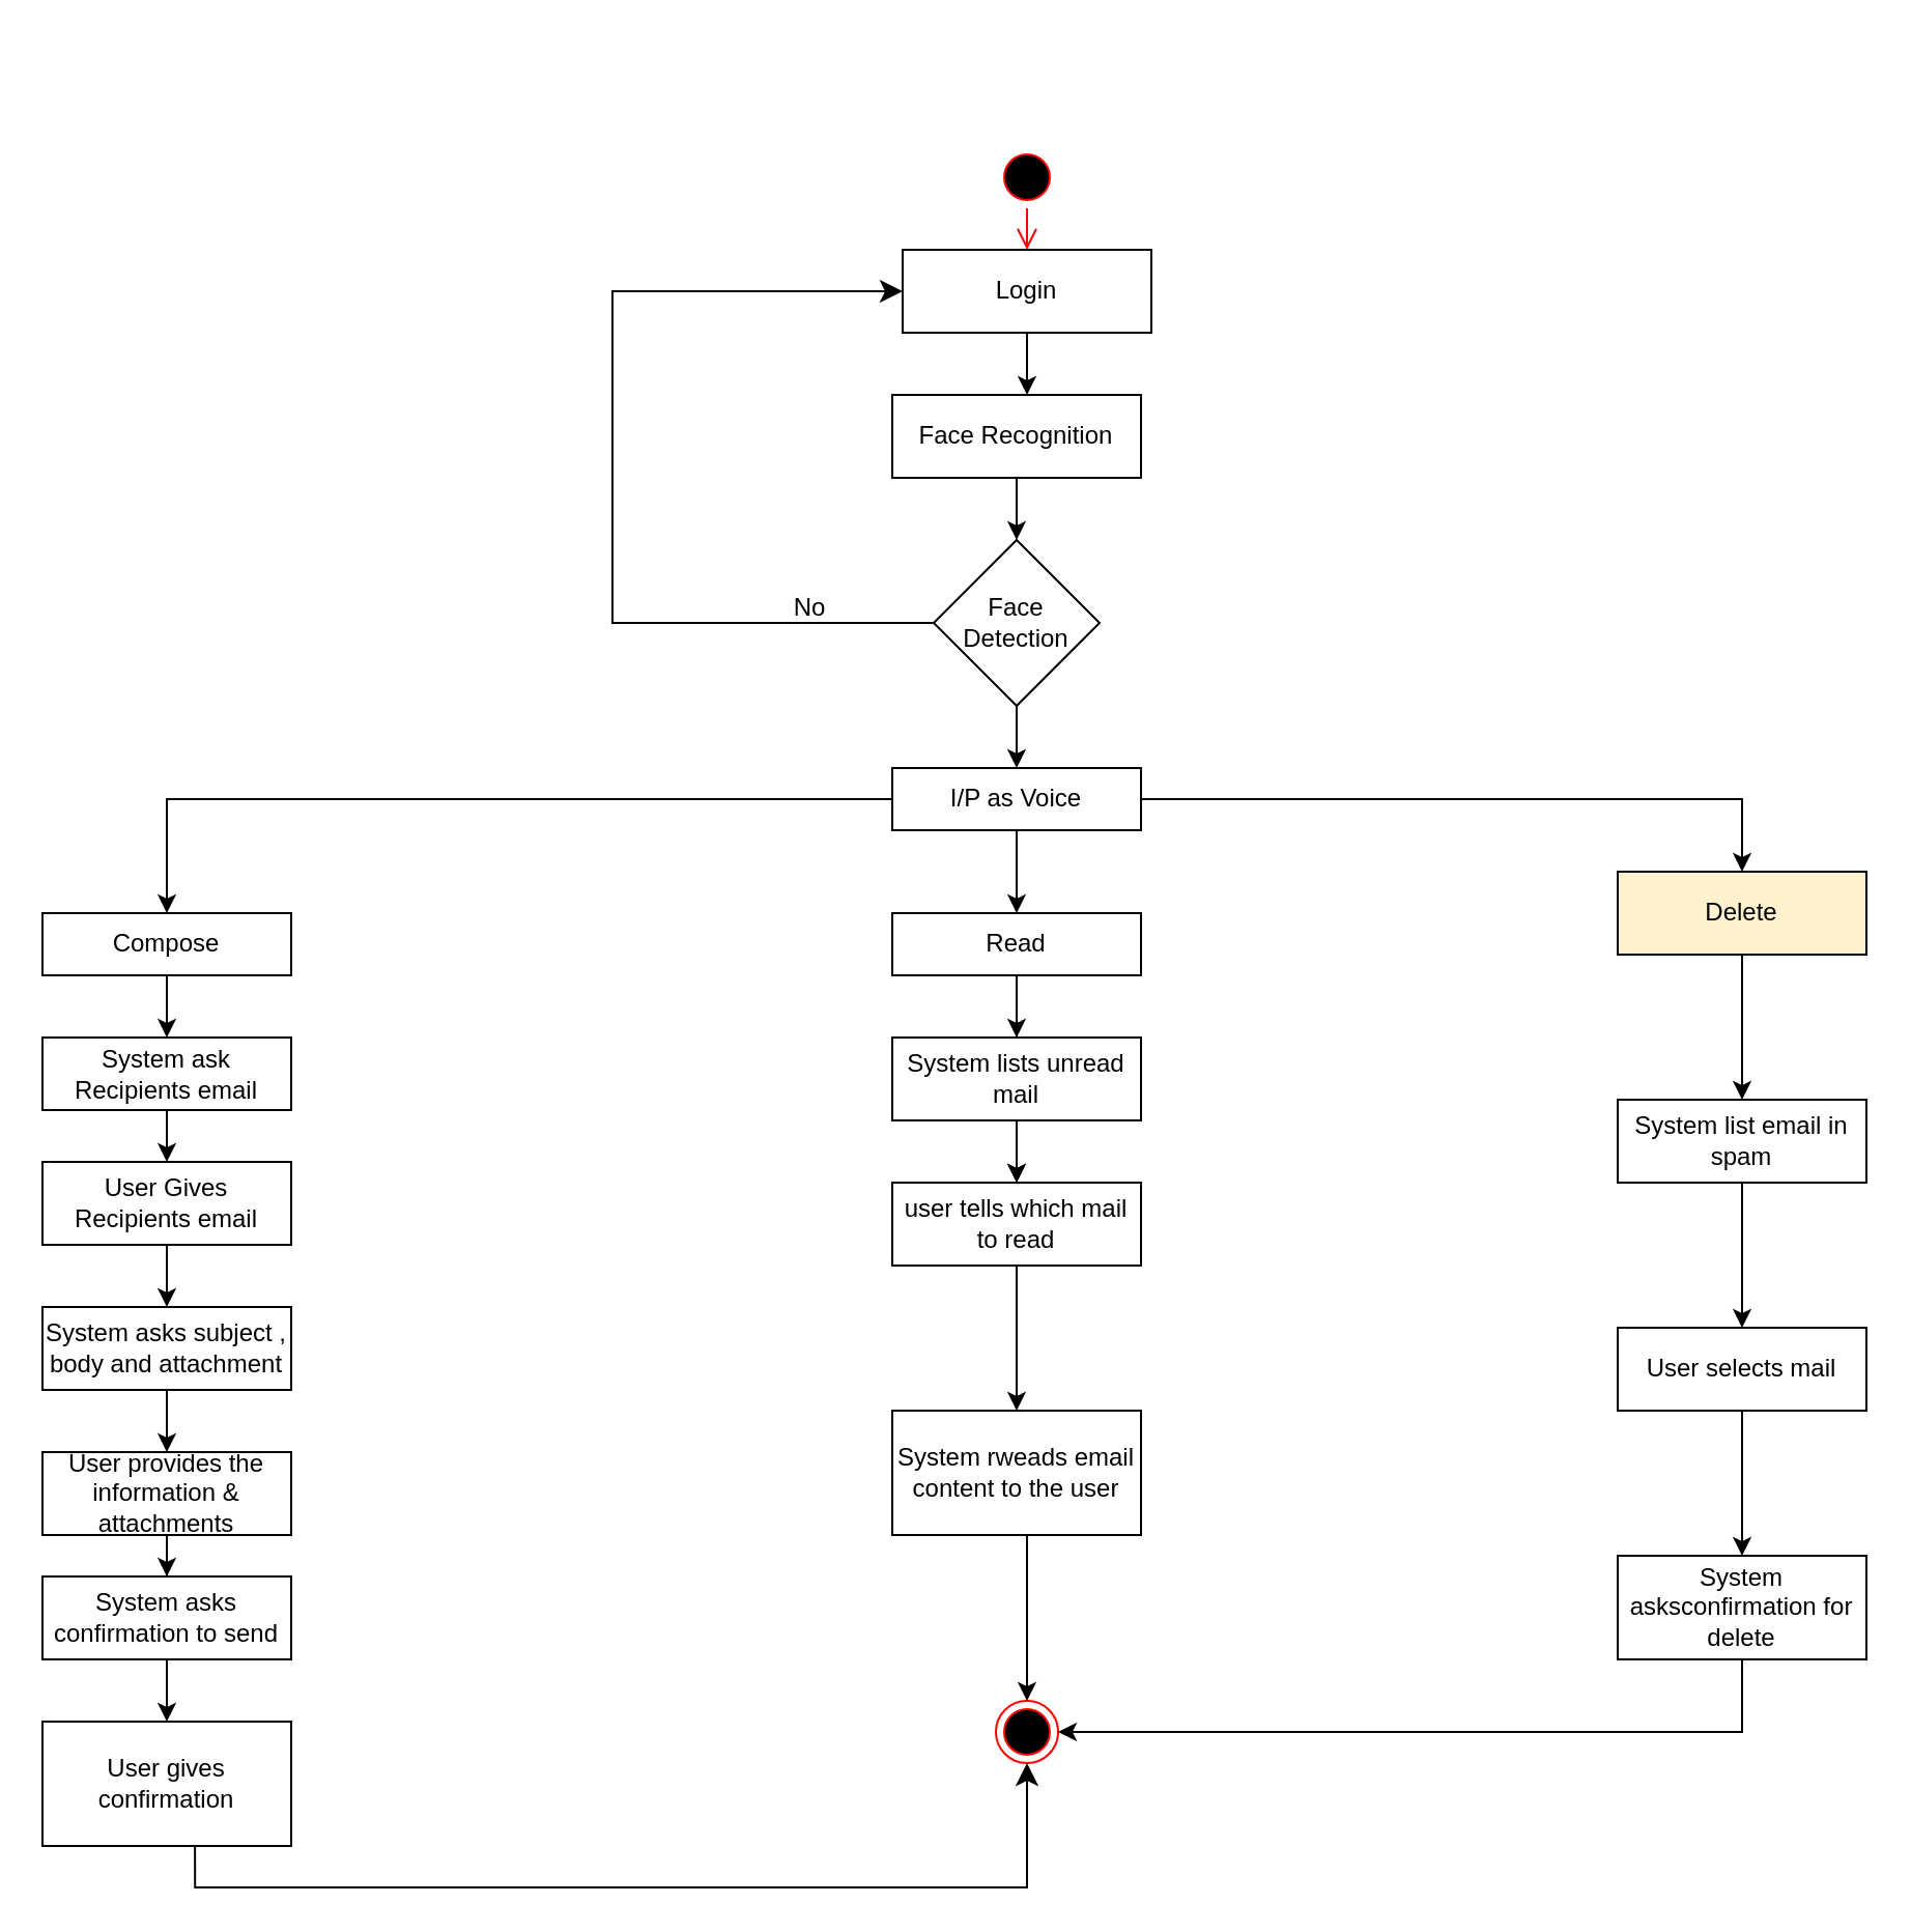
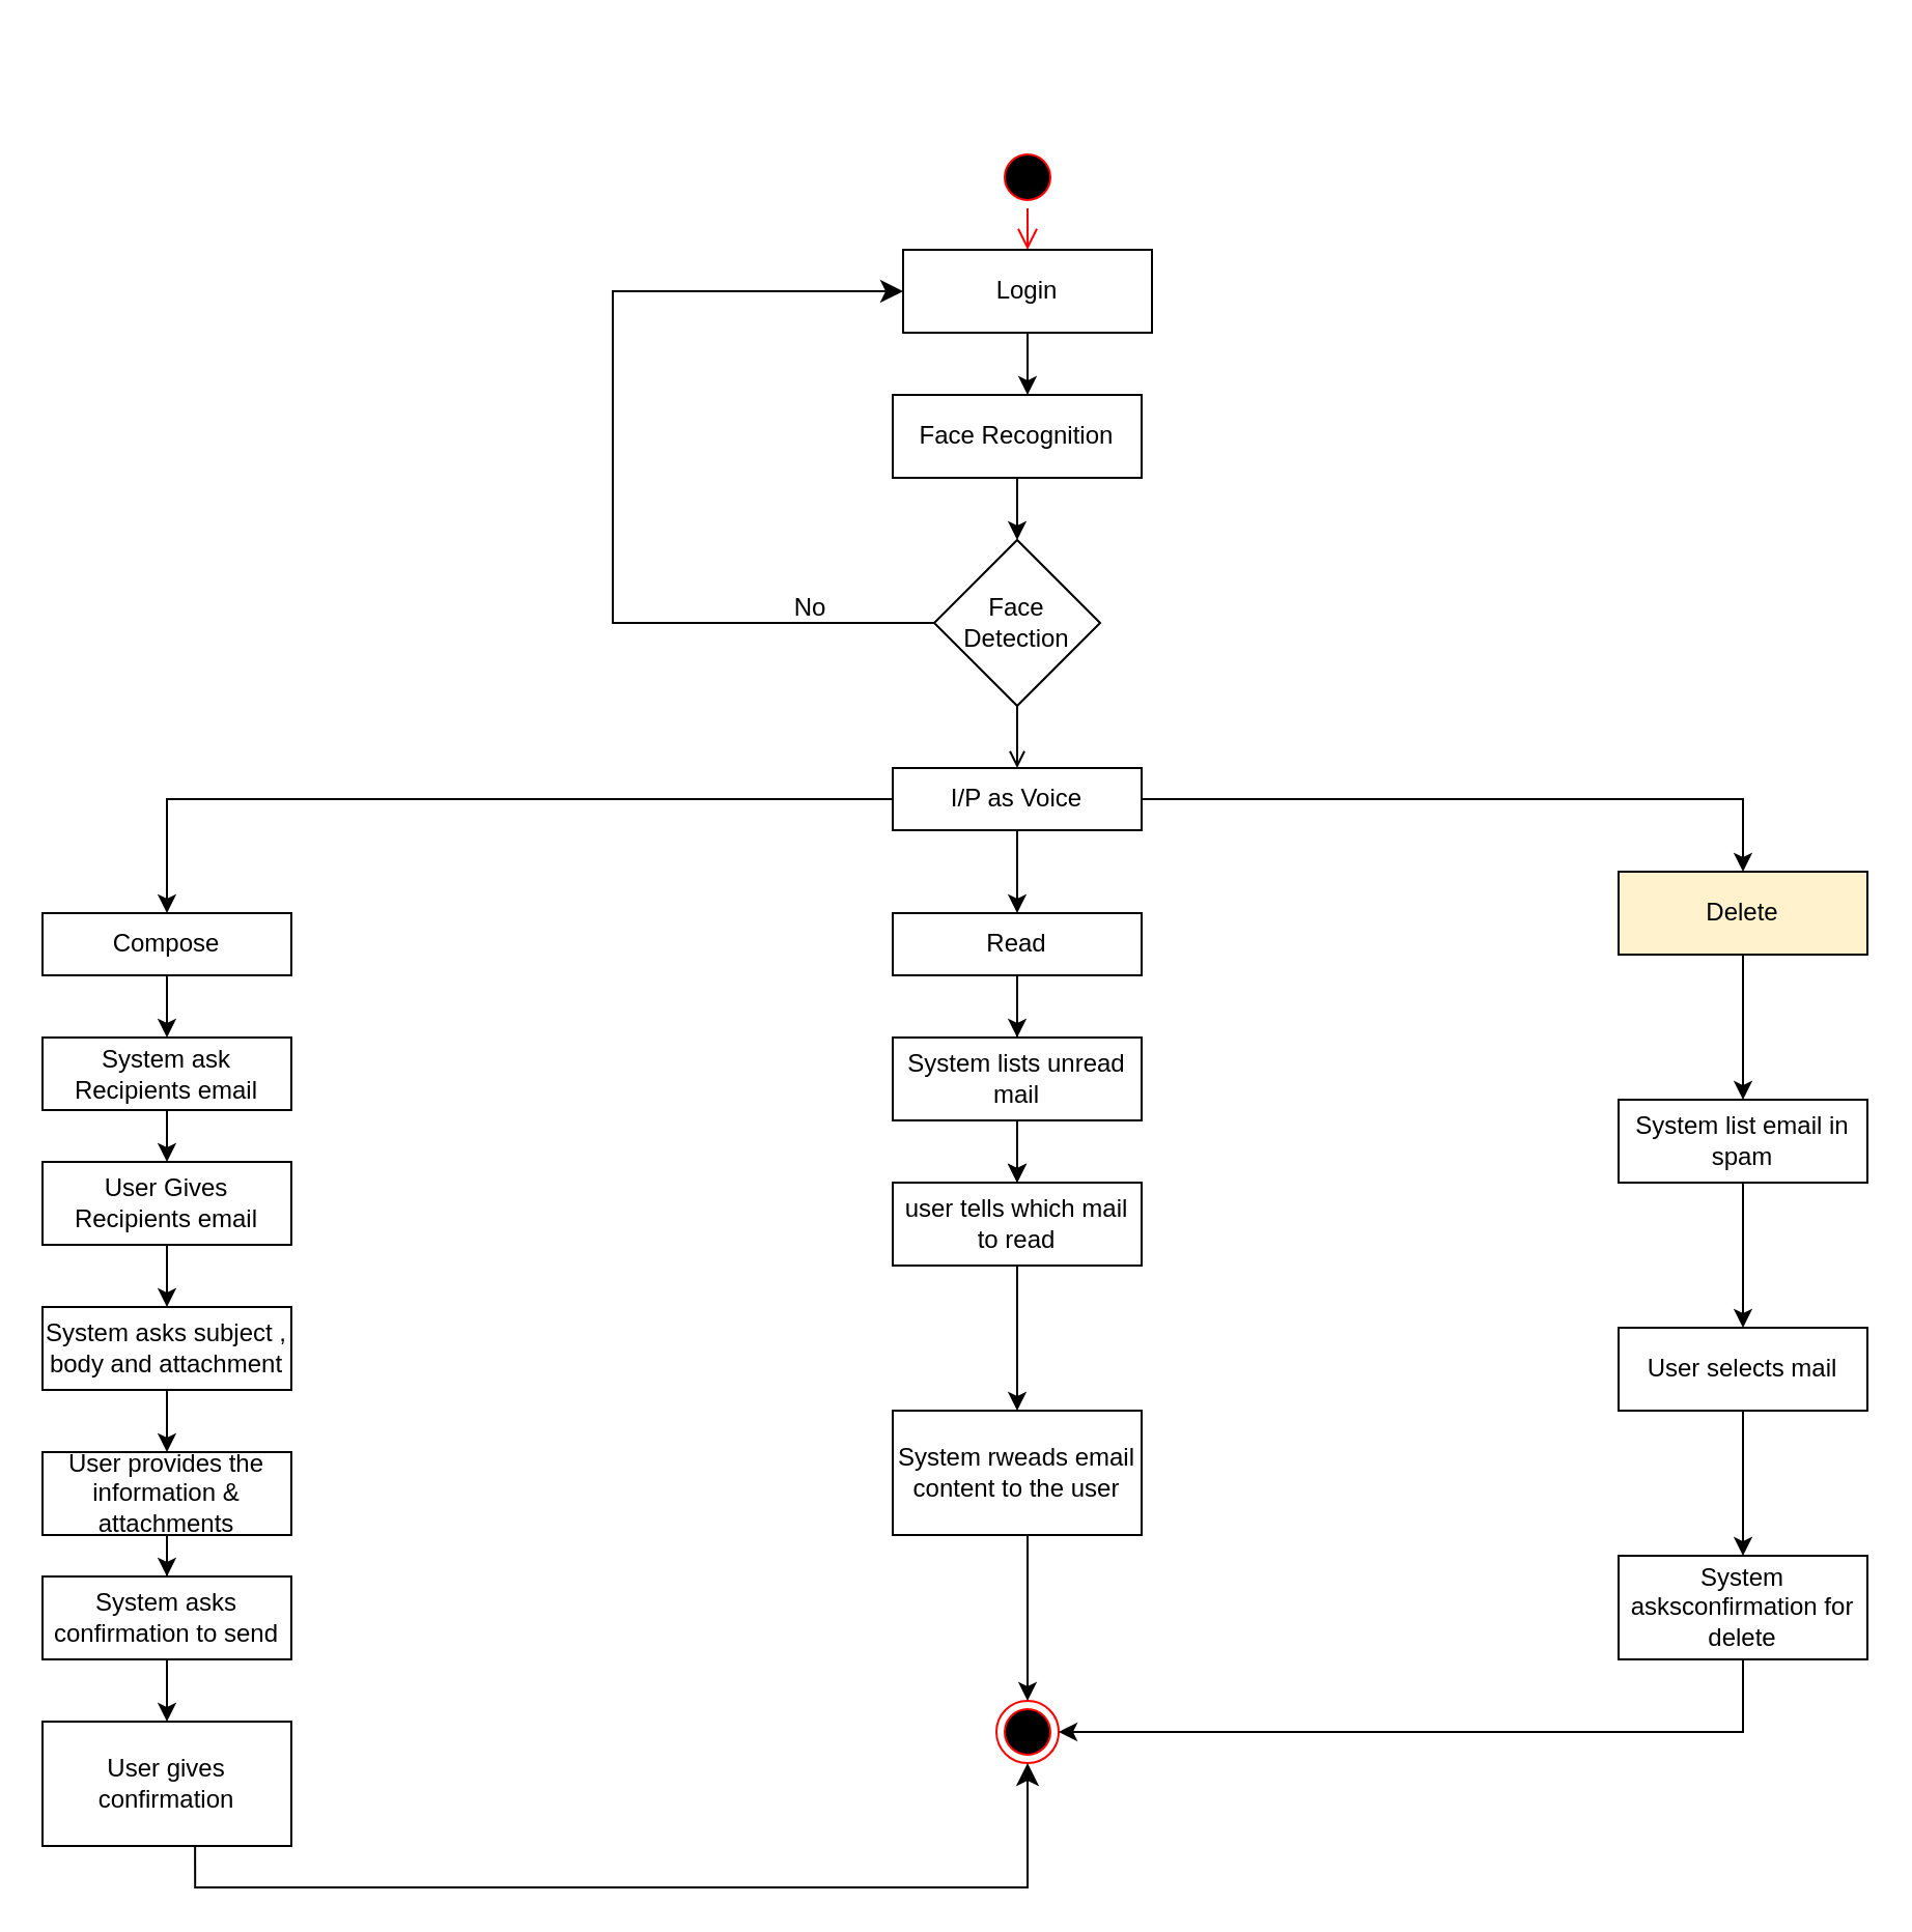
- <mxCell id="8" value="" style="edgeStyle=orthogonalEdgeStyle;rounded=0;orthogonalLoop=1;jettySize=auto;html=1;" parent="1" source="9" target="15" edge="1"><mxGeometry relative="1" as="geometry" /></mxCell>
+ <mxCell id="8" value="" style="edgeStyle=orthogonalEdgeStyle;rounded=0;orthogonalLoop=1;jettySize=auto;html=1;endArrow=open;" parent="1" source="9" target="15" edge="1"><mxGeometry relative="1" as="geometry" /></mxCell>
